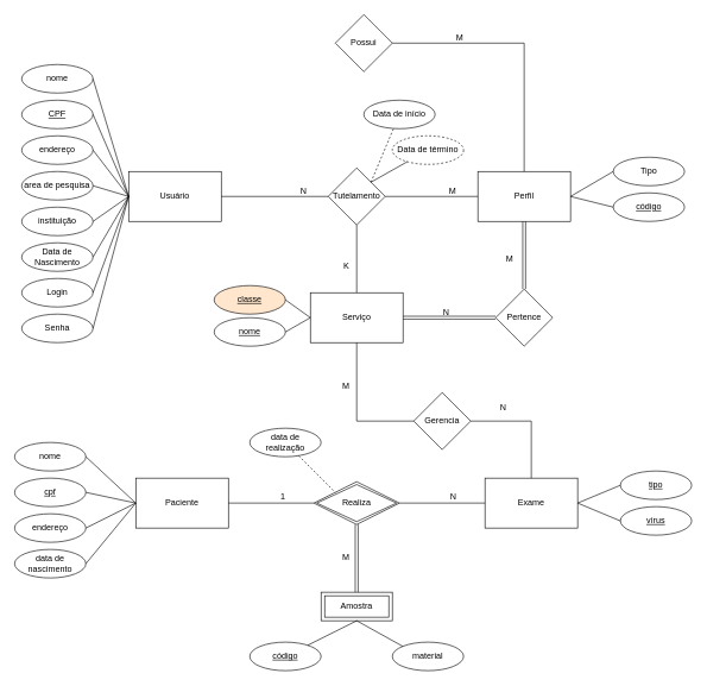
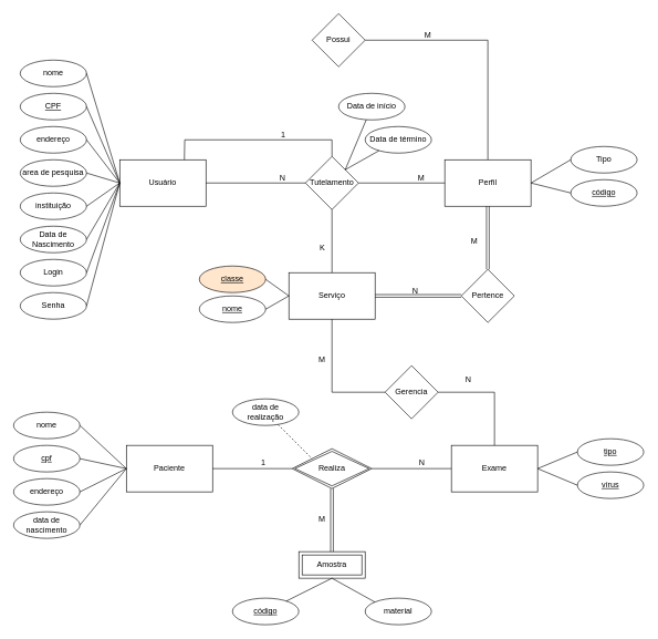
+ <mxCell id="22" value="" style="endArrow=none;html=1;rounded=0;exitX=0.75;exitY=0;exitDx=0;exitDy=0;entryX=0.5;entryY=0;entryDx=0;entryDy=0;" edge="1" parent="1" source="2" target="19"><mxGeometry relative="1" as="geometry"><mxPoint x="220" y="280" as="sourcePoint" /><mxPoint x="430" y="210" as="targetPoint" /><Array as="points"><mxPoint x="278" y="210" /><mxPoint x="500" y="210" /></Array></mxGeometry></mxCell>
+ <mxCell id="23" value="1" style="resizable=0;html=1;align=right;verticalAlign=bottom;" connectable="0" vertex="1" parent="22"><mxGeometry x="1" relative="1" as="geometry"><mxPoint x="-70" y="-25" as="offset" /></mxGeometry></mxCell>
- <mxCell id="29" value="Data de término" style="ellipse;whiteSpace=wrap;html=1;align=center;dashed=1;" vertex="1" parent="1"><mxGeometry x="550" y="190" width="100" height="40" as="geometry" /></mxCell>
+ <mxCell id="29" value="Data de término" style="ellipse;whiteSpace=wrap;html=1;align=center;" vertex="1" parent="1"><mxGeometry x="550" y="190" width="100" height="40" as="geometry" /></mxCell>
- <mxCell id="31" value="" style="endArrow=none;html=1;exitX=1;exitY=0;exitDx=0;exitDy=0;dashed=1;" edge="1" parent="1" source="19" target="28"><mxGeometry width="50" height="50" relative="1" as="geometry"><mxPoint x="530" y="265" as="sourcePoint" /><mxPoint x="581.024" y="236.299" as="targetPoint" /></mxGeometry></mxCell>
+ <mxCell id="31" value="" style="endArrow=none;html=1;exitX=1;exitY=0;exitDx=0;exitDy=0;" edge="1" parent="1" source="19" target="28"><mxGeometry width="50" height="50" relative="1" as="geometry"><mxPoint x="530" y="265" as="sourcePoint" /><mxPoint x="581.024" y="236.299" as="targetPoint" /></mxGeometry></mxCell>
